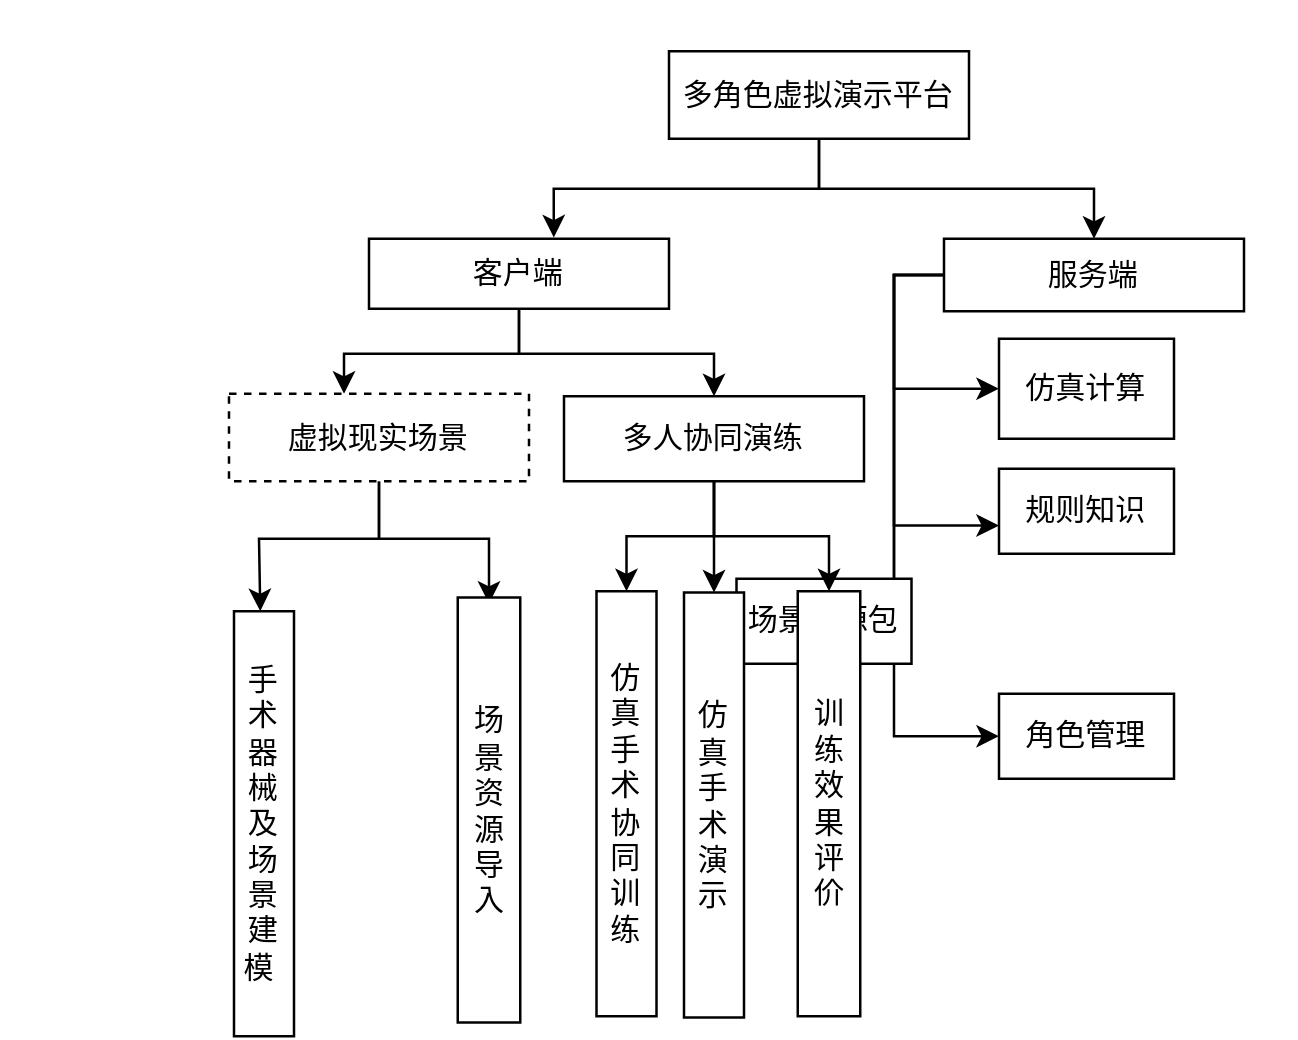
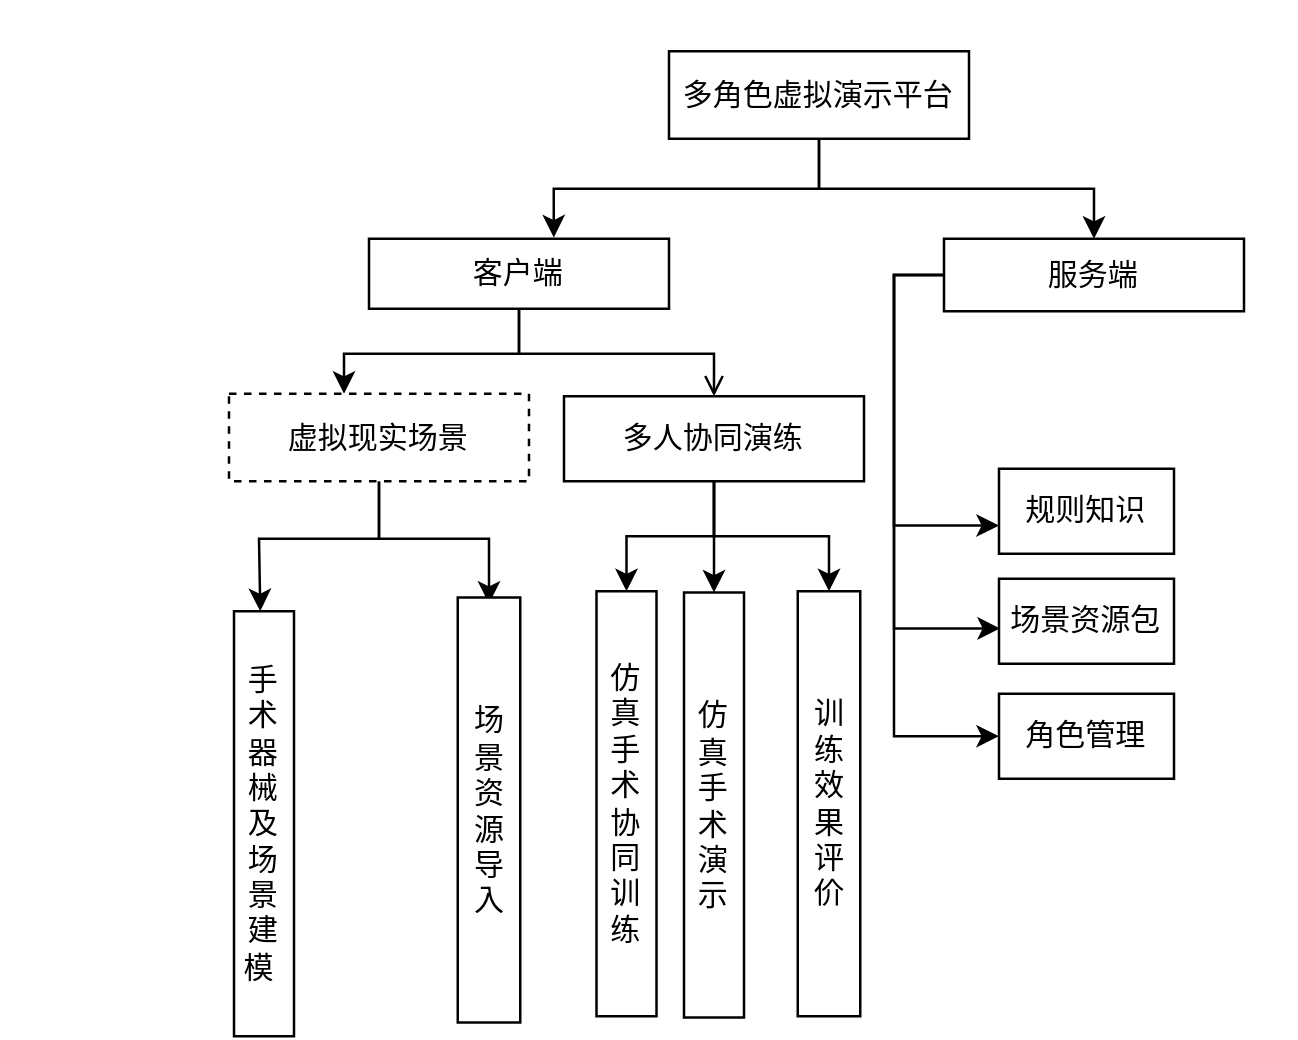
- <mxCell id="5" style="edgeStyle=orthogonalEdgeStyle;rounded=0;orthogonalLoop=1;jettySize=auto;html=1;" edge="1" parent="1" source="7" target="20"><mxGeometry relative="1" as="geometry"><Array as="points"><mxPoint x="207" y="141" /><mxPoint x="285" y="141" /></Array></mxGeometry></mxCell>
+ <mxCell id="5" style="edgeStyle=orthogonalEdgeStyle;rounded=0;orthogonalLoop=1;jettySize=auto;html=1;endArrow=open;" edge="1" parent="1" source="7" target="20"><mxGeometry relative="1" as="geometry"><Array as="points"><mxPoint x="207" y="141" /><mxPoint x="285" y="141" /></Array></mxGeometry></mxCell>
- <mxCell id="8" style="edgeStyle=orthogonalEdgeStyle;rounded=0;orthogonalLoop=1;jettySize=auto;html=1;exitX=0;exitY=0.5;exitDx=0;exitDy=0;entryX=0;entryY=0.5;entryDx=0;entryDy=0;" edge="1" parent="1" source="12" target="14"><mxGeometry relative="1" as="geometry" /></mxCell>
- <mxCell id="14" value="仿真计算" style="rounded=0;whiteSpace=wrap;html=1;" vertex="1" parent="1"><mxGeometry x="399" y="135" width="70" height="40" as="geometry" /></mxCell>
- <mxCell id="16" value="场景资源包" style="rounded=0;whiteSpace=wrap;html=1;" vertex="1" parent="1"><mxGeometry x="294" y="231" width="70" height="34" as="geometry" /></mxCell>
+ <mxCell id="16" value="场景资源包" style="rounded=0;whiteSpace=wrap;html=1;" vertex="1" parent="1"><mxGeometry x="399" y="231" width="70" height="34" as="geometry" /></mxCell>
